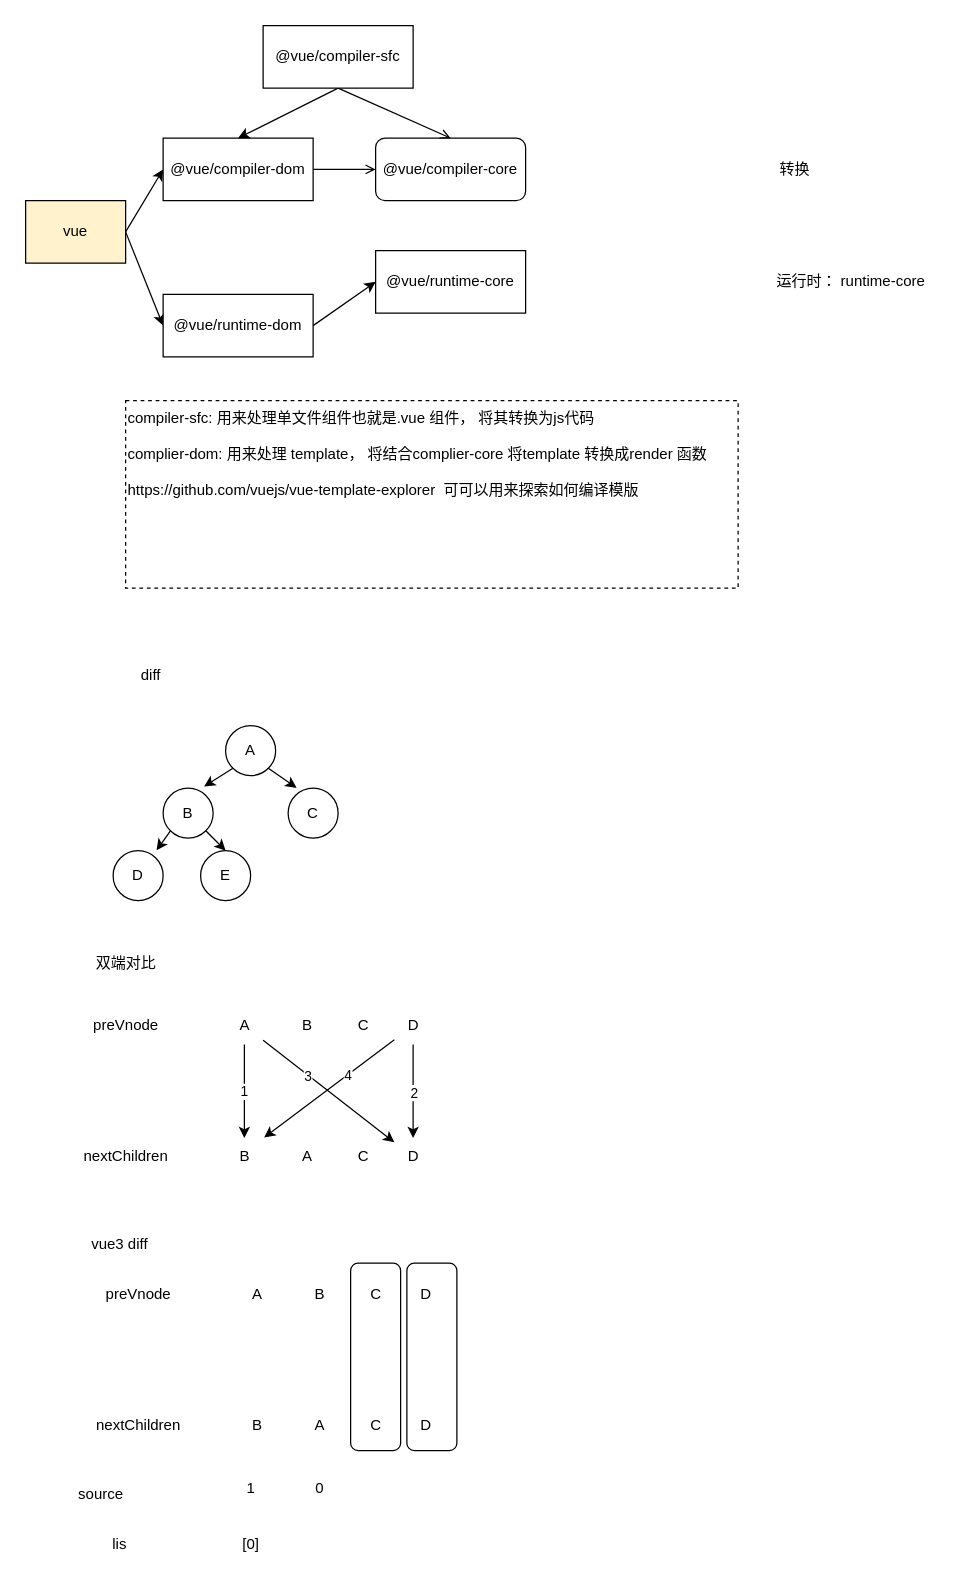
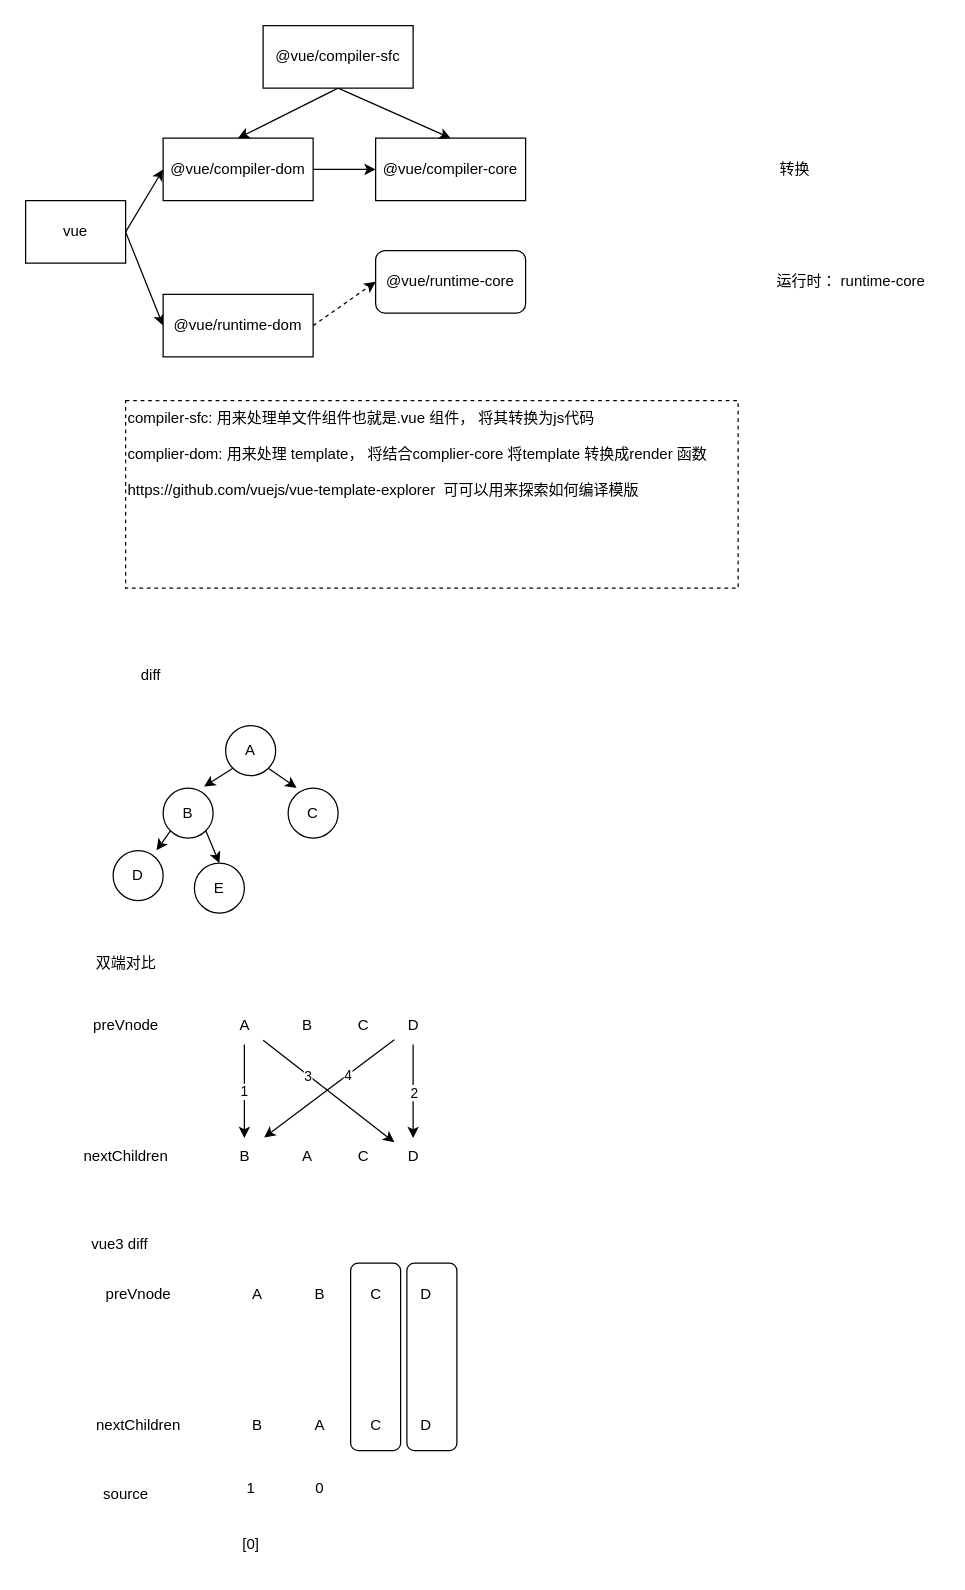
- <mxCell id="11" style="edgeStyle=none;html=1;exitX=0.5;exitY=1;exitDx=0;exitDy=0;entryX=0.5;entryY=0;entryDx=0;entryDy=0;endArrow=open;" parent="1" source="12" target="9" edge="1"><mxGeometry relative="1" as="geometry" /></mxCell>
+ <mxCell id="11" style="edgeStyle=none;html=1;exitX=0.5;exitY=1;exitDx=0;exitDy=0;entryX=0.5;entryY=0;entryDx=0;entryDy=0;" parent="1" source="12" target="9" edge="1"><mxGeometry relative="1" as="geometry" /></mxCell>
- <mxCell id="7" style="edgeStyle=none;html=1;exitX=1;exitY=0.5;exitDx=0;exitDy=0;entryX=0;entryY=0.5;entryDx=0;entryDy=0;endArrow=open;" parent="1" source="8" target="9" edge="1"><mxGeometry relative="1" as="geometry" /></mxCell>
+ <mxCell id="7" style="edgeStyle=none;html=1;exitX=1;exitY=0.5;exitDx=0;exitDy=0;entryX=0;entryY=0.5;entryDx=0;entryDy=0;" parent="1" source="8" target="9" edge="1"><mxGeometry relative="1" as="geometry" /></mxCell>
- <mxCell id="9" value="@vue/compiler-core" style="whiteSpace=wrap;html=1;rounded=1;" parent="1" vertex="1"><mxGeometry x="300" y="110" width="120" height="50" as="geometry" /></mxCell>
+ <mxCell id="9" value="@vue/compiler-core" style="whiteSpace=wrap;html=1;" parent="1" vertex="1"><mxGeometry x="300" y="110" width="120" height="50" as="geometry" /></mxCell>
- <mxCell id="6" value="vue" style="whiteSpace=wrap;html=1;fillColor=#fff2cc;" parent="1" vertex="1"><mxGeometry x="20" y="160" width="80" height="50" as="geometry" /></mxCell>
+ <mxCell id="6" value="vue" style="whiteSpace=wrap;html=1;" parent="1" vertex="1"><mxGeometry x="20" y="160" width="80" height="50" as="geometry" /></mxCell>
- <mxCell id="15" value="@vue/runtime-core" style="whiteSpace=wrap;html=1;" parent="1" vertex="1"><mxGeometry x="300" y="200" width="120" height="50" as="geometry" /></mxCell>
+ <mxCell id="15" value="@vue/runtime-core" style="whiteSpace=wrap;html=1;rounded=1;" parent="1" vertex="1"><mxGeometry x="300" y="200" width="120" height="50" as="geometry" /></mxCell>
- <mxCell id="13" style="edgeStyle=none;html=1;exitX=1;exitY=0.5;exitDx=0;exitDy=0;entryX=0;entryY=0.5;entryDx=0;entryDy=0;" parent="1" source="14" target="15" edge="1"><mxGeometry relative="1" as="geometry" /></mxCell>
+ <mxCell id="13" style="edgeStyle=none;html=1;exitX=1;exitY=0.5;exitDx=0;exitDy=0;entryX=0;entryY=0.5;entryDx=0;entryDy=0;dashed=1;" parent="1" source="14" target="15" edge="1"><mxGeometry relative="1" as="geometry" /></mxCell>
- <mxCell id="28" value="E" style="ellipse;whiteSpace=wrap;html=1;" parent="1" vertex="1"><mxGeometry x="160" y="680" width="40" height="40" as="geometry" /></mxCell>
+ <mxCell id="28" value="E" style="ellipse;whiteSpace=wrap;html=1;" parent="1" vertex="1"><mxGeometry x="155" y="690" width="40" height="40" as="geometry" /></mxCell>
- <mxCell id="58" value="source" style="text;html=1;align=center;verticalAlign=middle;resizable=0;points=[];autosize=1;strokeColor=none;fillColor=none;" parent="1" vertex="1"><mxGeometry x="50" y="1180" width="60" height="30" as="geometry" /></mxCell>
+ <mxCell id="58" value="source" style="text;html=1;align=center;verticalAlign=middle;resizable=0;points=[];autosize=1;strokeColor=none;fillColor=none;" parent="1" vertex="1"><mxGeometry x="70" y="1180" width="60" height="30" as="geometry" /></mxCell>
- <mxCell id="61" value="lis" style="text;html=1;align=center;verticalAlign=middle;resizable=0;points=[];autosize=1;strokeColor=none;fillColor=none;" parent="1" vertex="1"><mxGeometry x="80" y="1220" width="30" height="30" as="geometry" /></mxCell>
